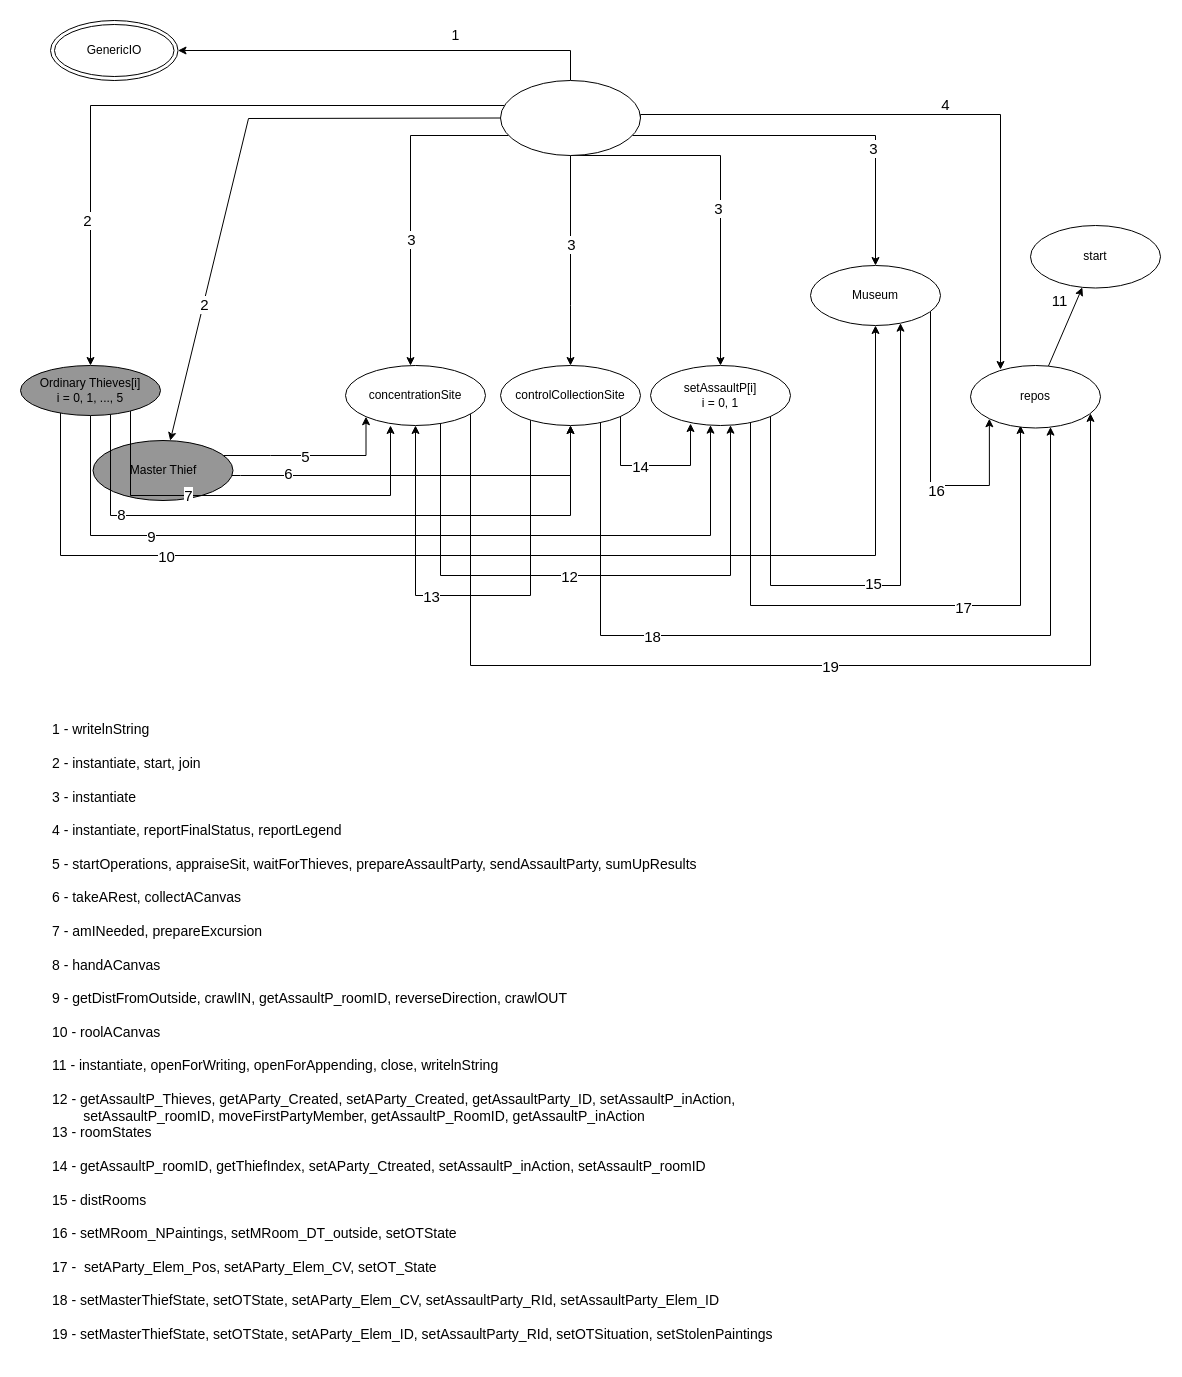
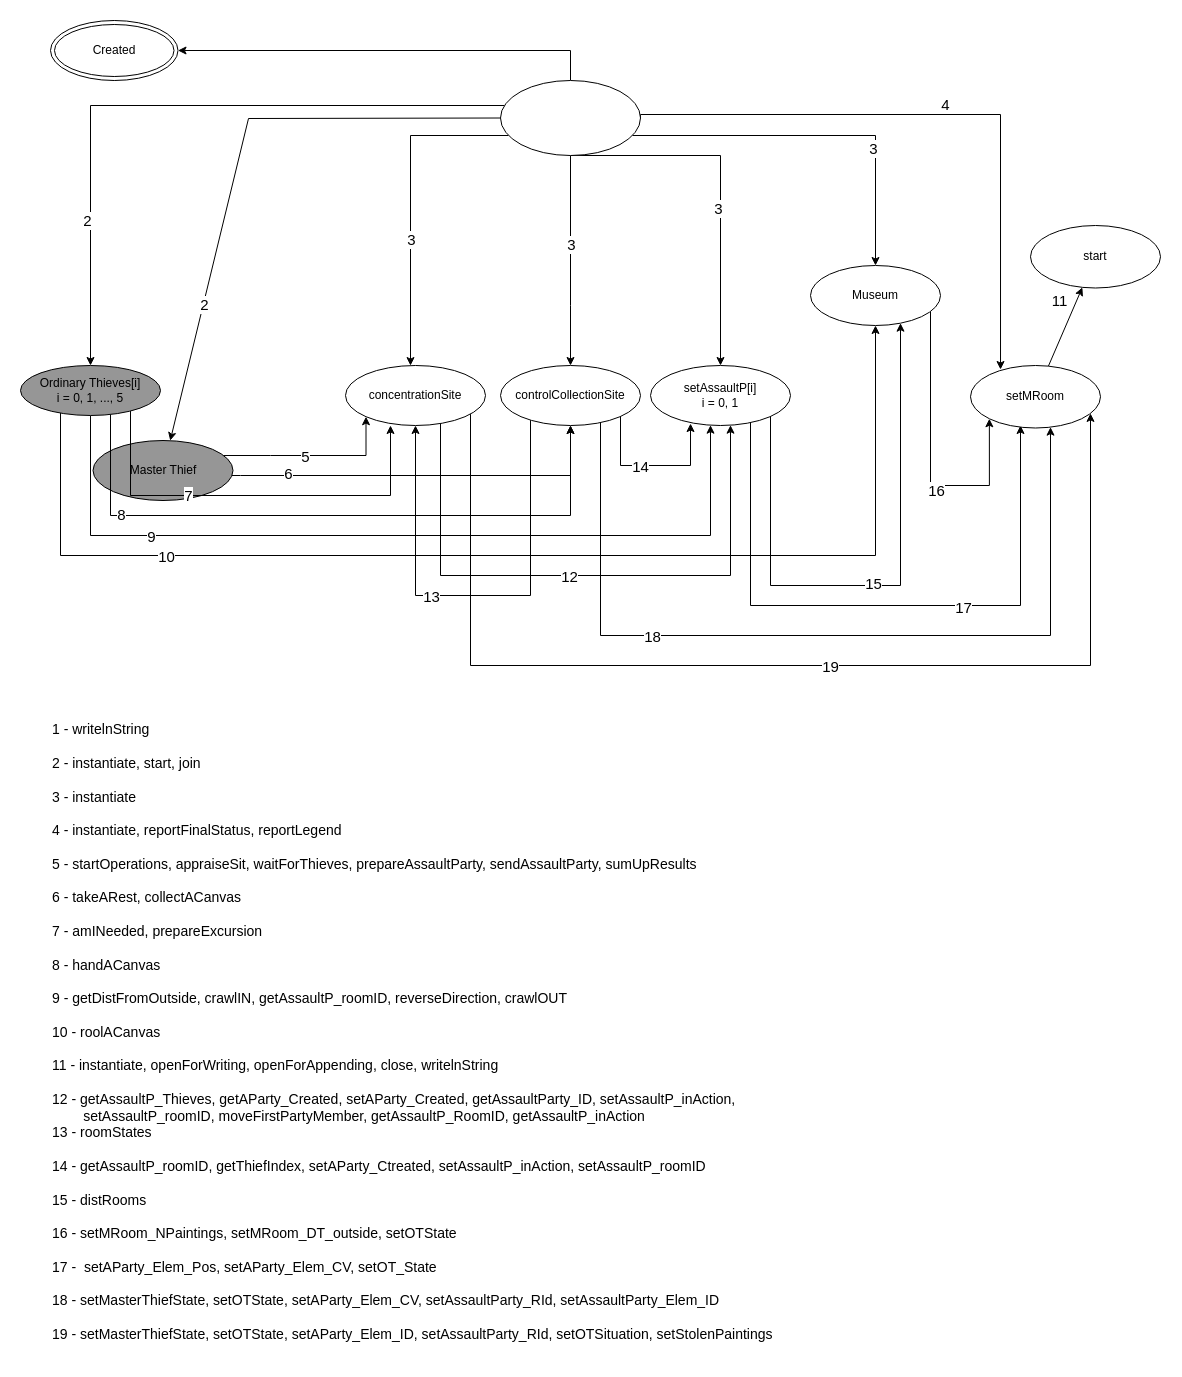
- <mxCell id="34" value="&lt;font style=&quot;font-size: 14px;&quot;&gt;1&lt;/font&gt;" style="text;html=1;align=center;verticalAlign=middle;resizable=0;points=[];autosize=1;strokeColor=none;fillColor=none;fontSize=11;fontFamily=Helvetica;fontColor=default;" vertex="1" parent="1"><mxGeometry x="440" y="20" width="30" height="30" as="geometry" /></mxCell>
- <mxCell id="33" value="GenericIO" style="ellipse;shape=doubleEllipse;whiteSpace=wrap;html=1;" vertex="1" parent="1"><mxGeometry x="50" y="20" width="127.5" height="60" as="geometry" /></mxCell>
+ <mxCell id="33" value="Created" style="ellipse;shape=doubleEllipse;whiteSpace=wrap;html=1;" vertex="1" parent="1"><mxGeometry x="50" y="20" width="127.5" height="60" as="geometry" /></mxCell>
- <mxCell id="38" value="repos" style="ellipse;whiteSpace=wrap;html=1;shadow=0;labelBackgroundColor=none;fillStyle=auto;fontFamily=Helvetica;fontSize=12;gradientDirection=north;" vertex="1" parent="1"><mxGeometry x="970" y="365" width="130" height="62.5" as="geometry" /></mxCell>
+ <mxCell id="38" value="setMRoom" style="ellipse;whiteSpace=wrap;html=1;shadow=0;labelBackgroundColor=none;fillStyle=auto;fontFamily=Helvetica;fontSize=12;gradientDirection=north;" vertex="1" parent="1"><mxGeometry x="970" y="365" width="130" height="62.5" as="geometry" /></mxCell>
